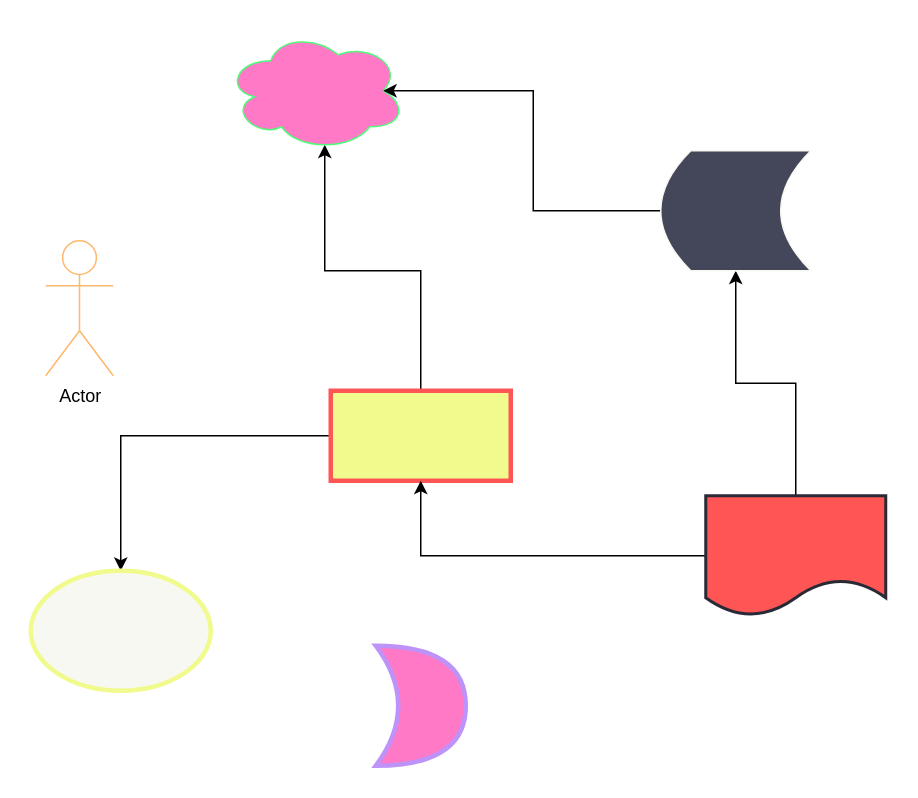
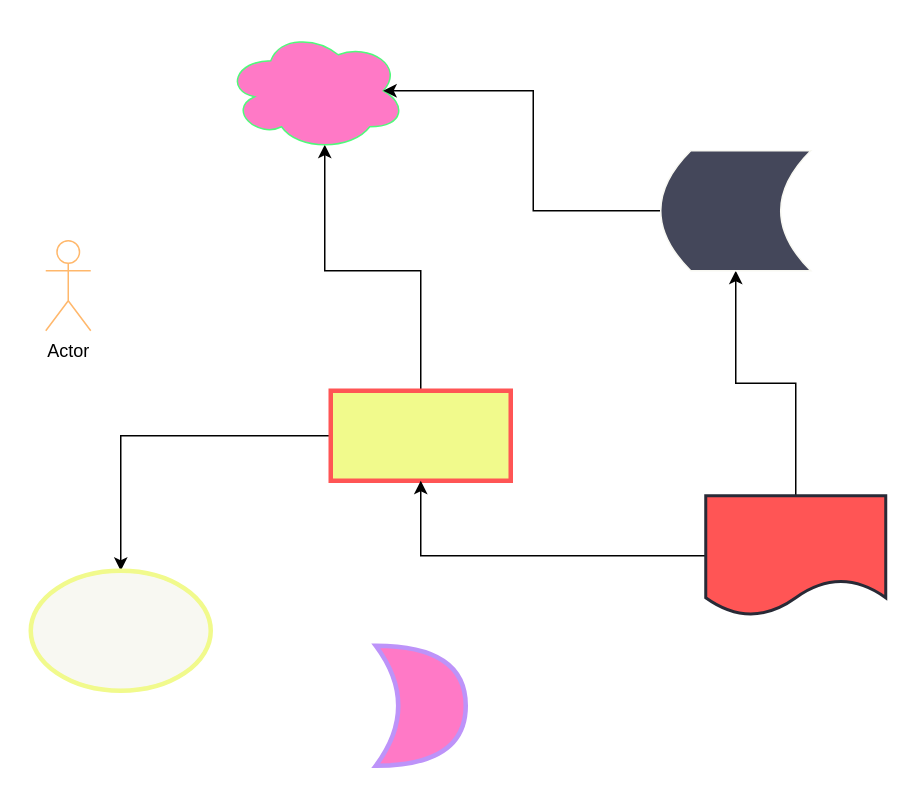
- <mxCell id="10" value="Actor" style="shape=umlActor;verticalLabelPosition=bottom;verticalAlign=top;html=1;outlineConnect=0;strokeColor=#FFB86C;" vertex="1" parent="1"><mxGeometry x="30" y="160" width="45" height="90" as="geometry" /></mxCell>
+ <mxCell id="10" value="Actor" style="shape=umlActor;verticalLabelPosition=bottom;verticalAlign=top;html=1;outlineConnect=0;strokeColor=#FFB86C;" vertex="1" parent="1"><mxGeometry x="30" y="160" width="30" height="60" as="geometry" /></mxCell>
